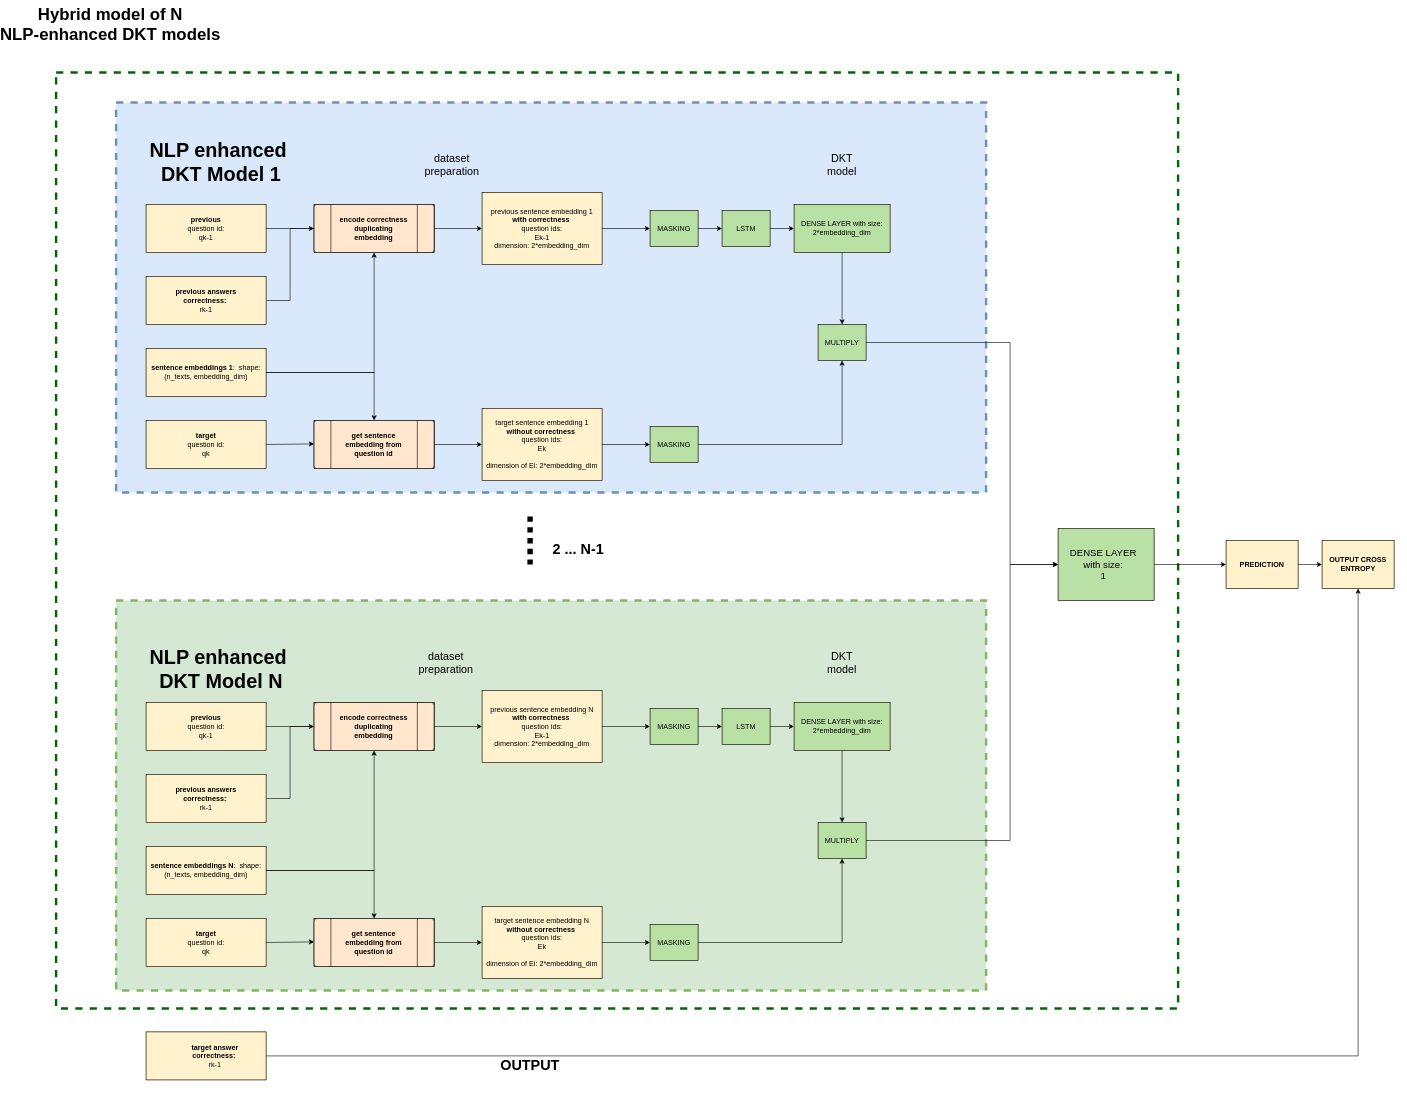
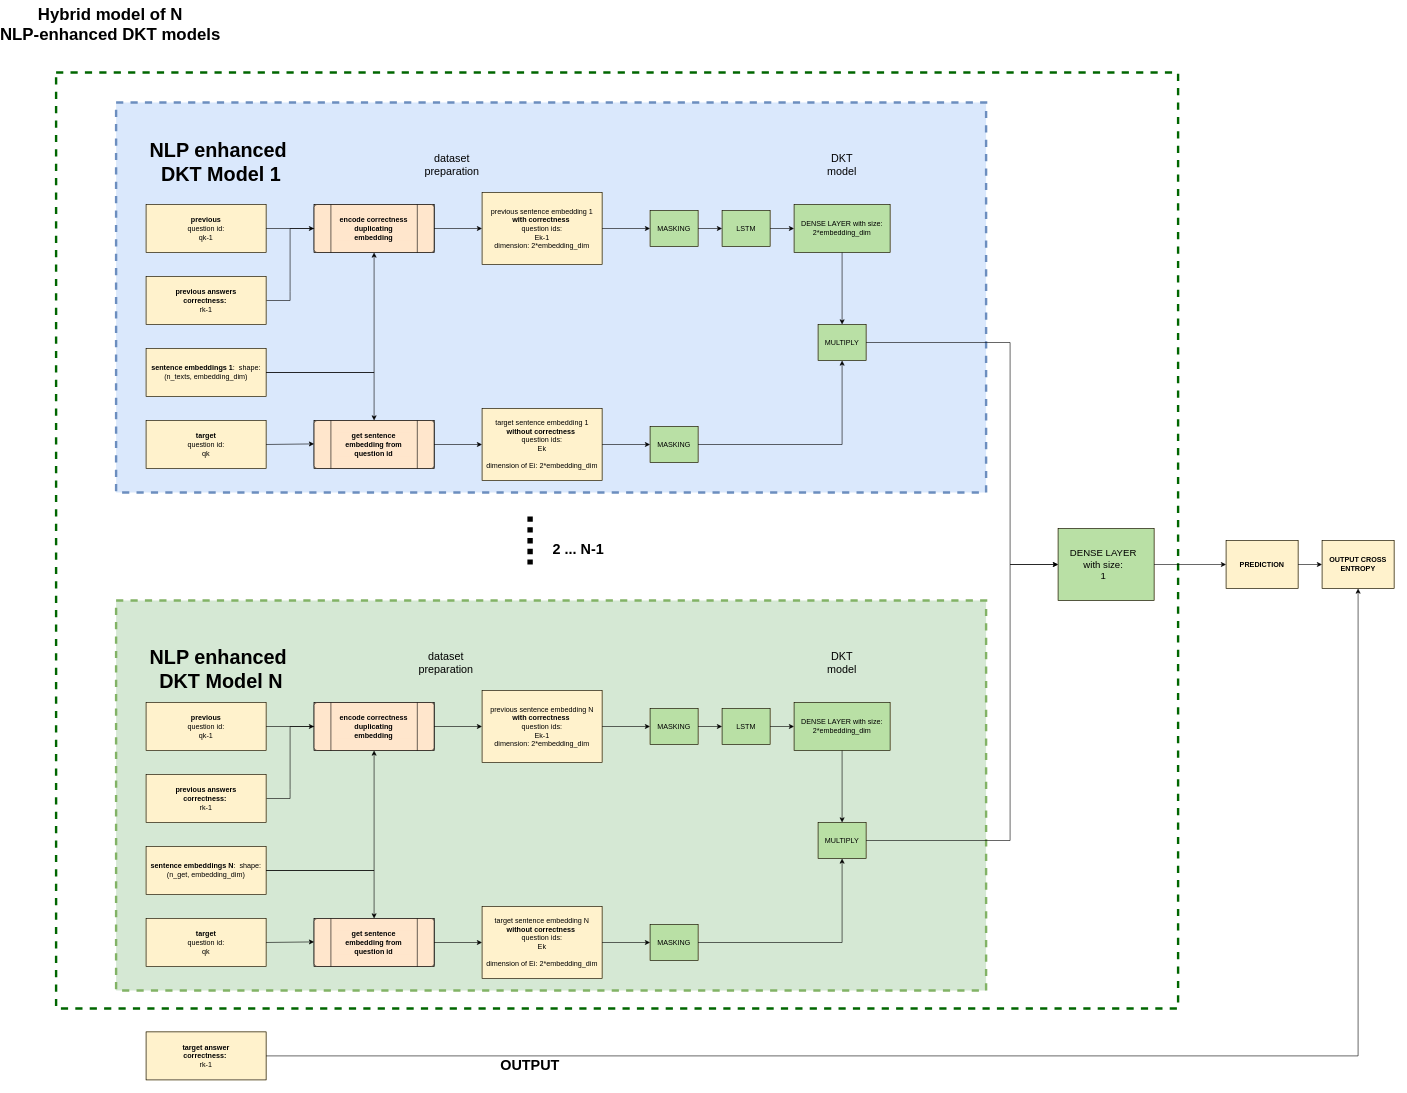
- <mxCell id="92" value="&lt;b&gt;sentence embeddings N&lt;/b&gt;:&amp;nbsp; shape: &lt;br&gt;(n_texts, embedding_dim)" style="text;html=1;strokeColor=none;fillColor=none;align=center;verticalAlign=middle;whiteSpace=wrap;rounded=0;" parent="90" vertex="1"><mxGeometry y="20" width="200" height="40" as="geometry" /></mxCell>
+ <mxCell id="92" value="&lt;b&gt;sentence embeddings N&lt;/b&gt;:&amp;nbsp; shape: &lt;br&gt;(n_get, embedding_dim)" style="text;html=1;strokeColor=none;fillColor=none;align=center;verticalAlign=middle;whiteSpace=wrap;rounded=0;" parent="90" vertex="1"><mxGeometry y="20" width="200" height="40" as="geometry" /></mxCell>
- <mxCell id="64" value="&lt;b&gt;target answer &lt;br&gt;correctness:&amp;nbsp;&lt;/b&gt;&lt;br&gt;rk-1" style="text;html=1;strokeColor=none;fillColor=none;align=center;verticalAlign=middle;whiteSpace=wrap;rounded=0;" parent="62" vertex="1"><mxGeometry x="35" y="20" width="160" height="40" as="geometry" /></mxCell>
+ <mxCell id="64" value="&lt;b&gt;target answer &lt;br&gt;correctness:&amp;nbsp;&lt;/b&gt;&lt;br&gt;rk-1" style="text;html=1;strokeColor=none;fillColor=none;align=center;verticalAlign=middle;whiteSpace=wrap;rounded=0;" parent="62" vertex="1"><mxGeometry x="20" y="20" width="160" height="40" as="geometry" /></mxCell>
